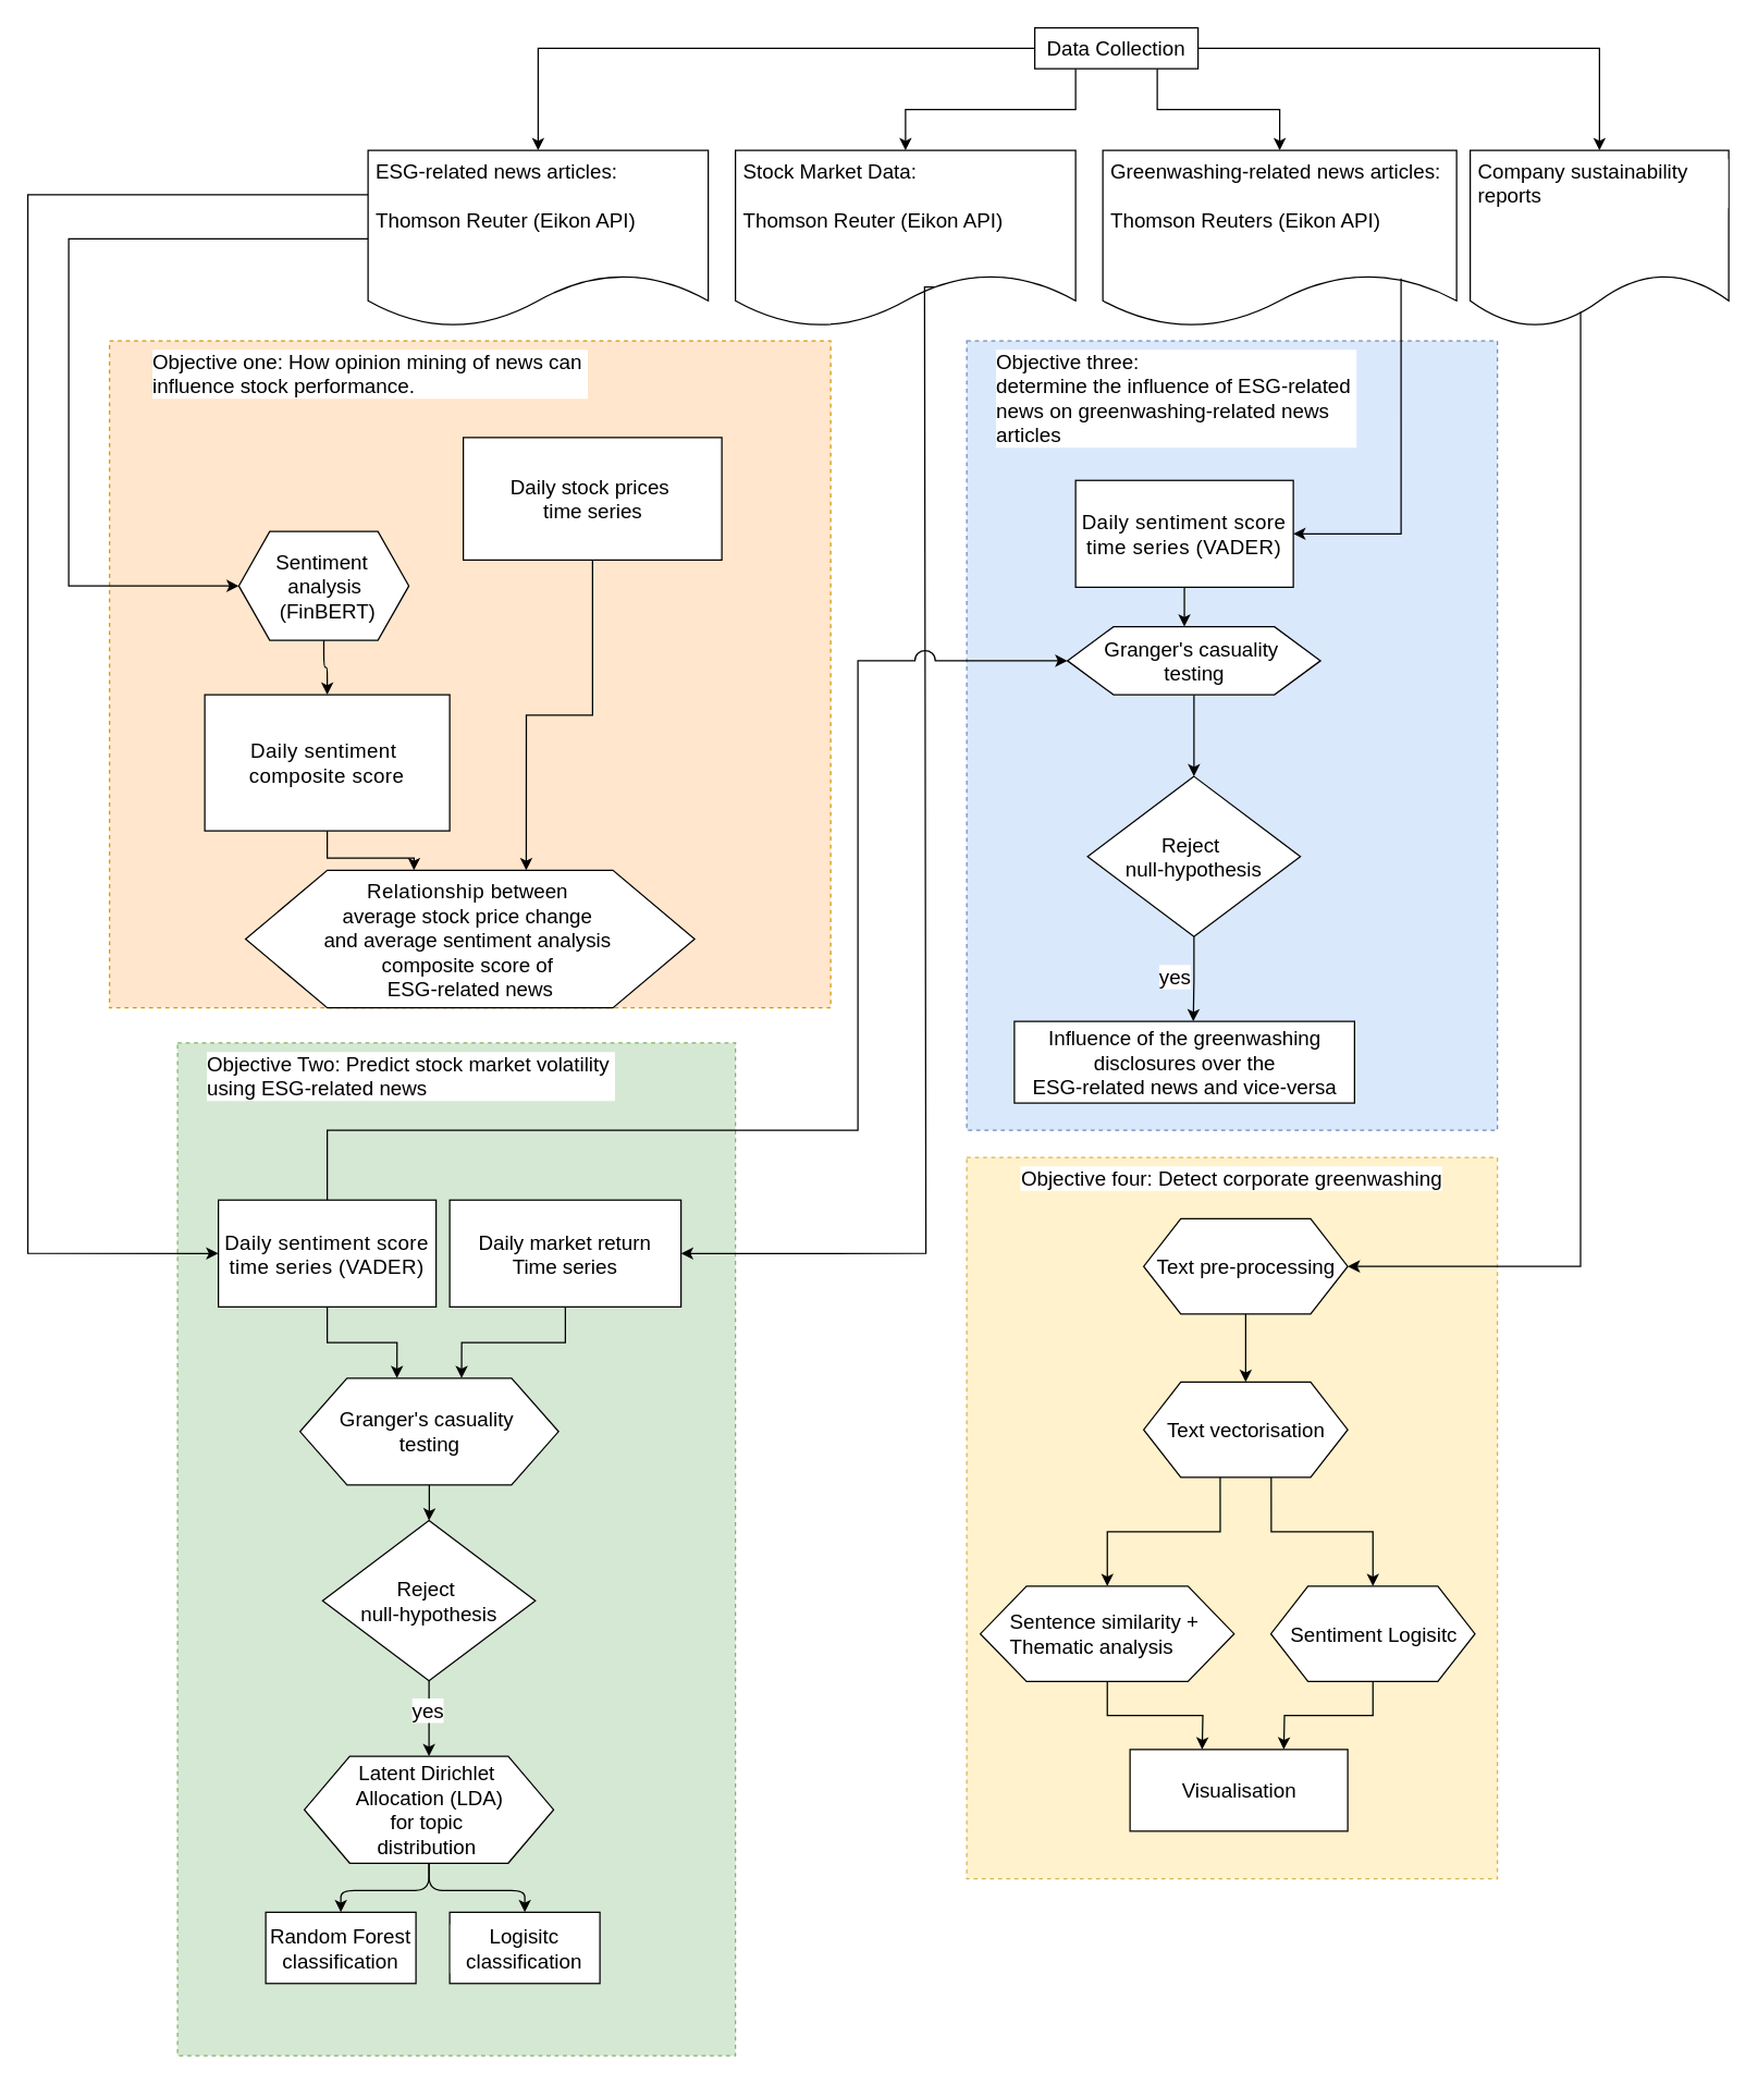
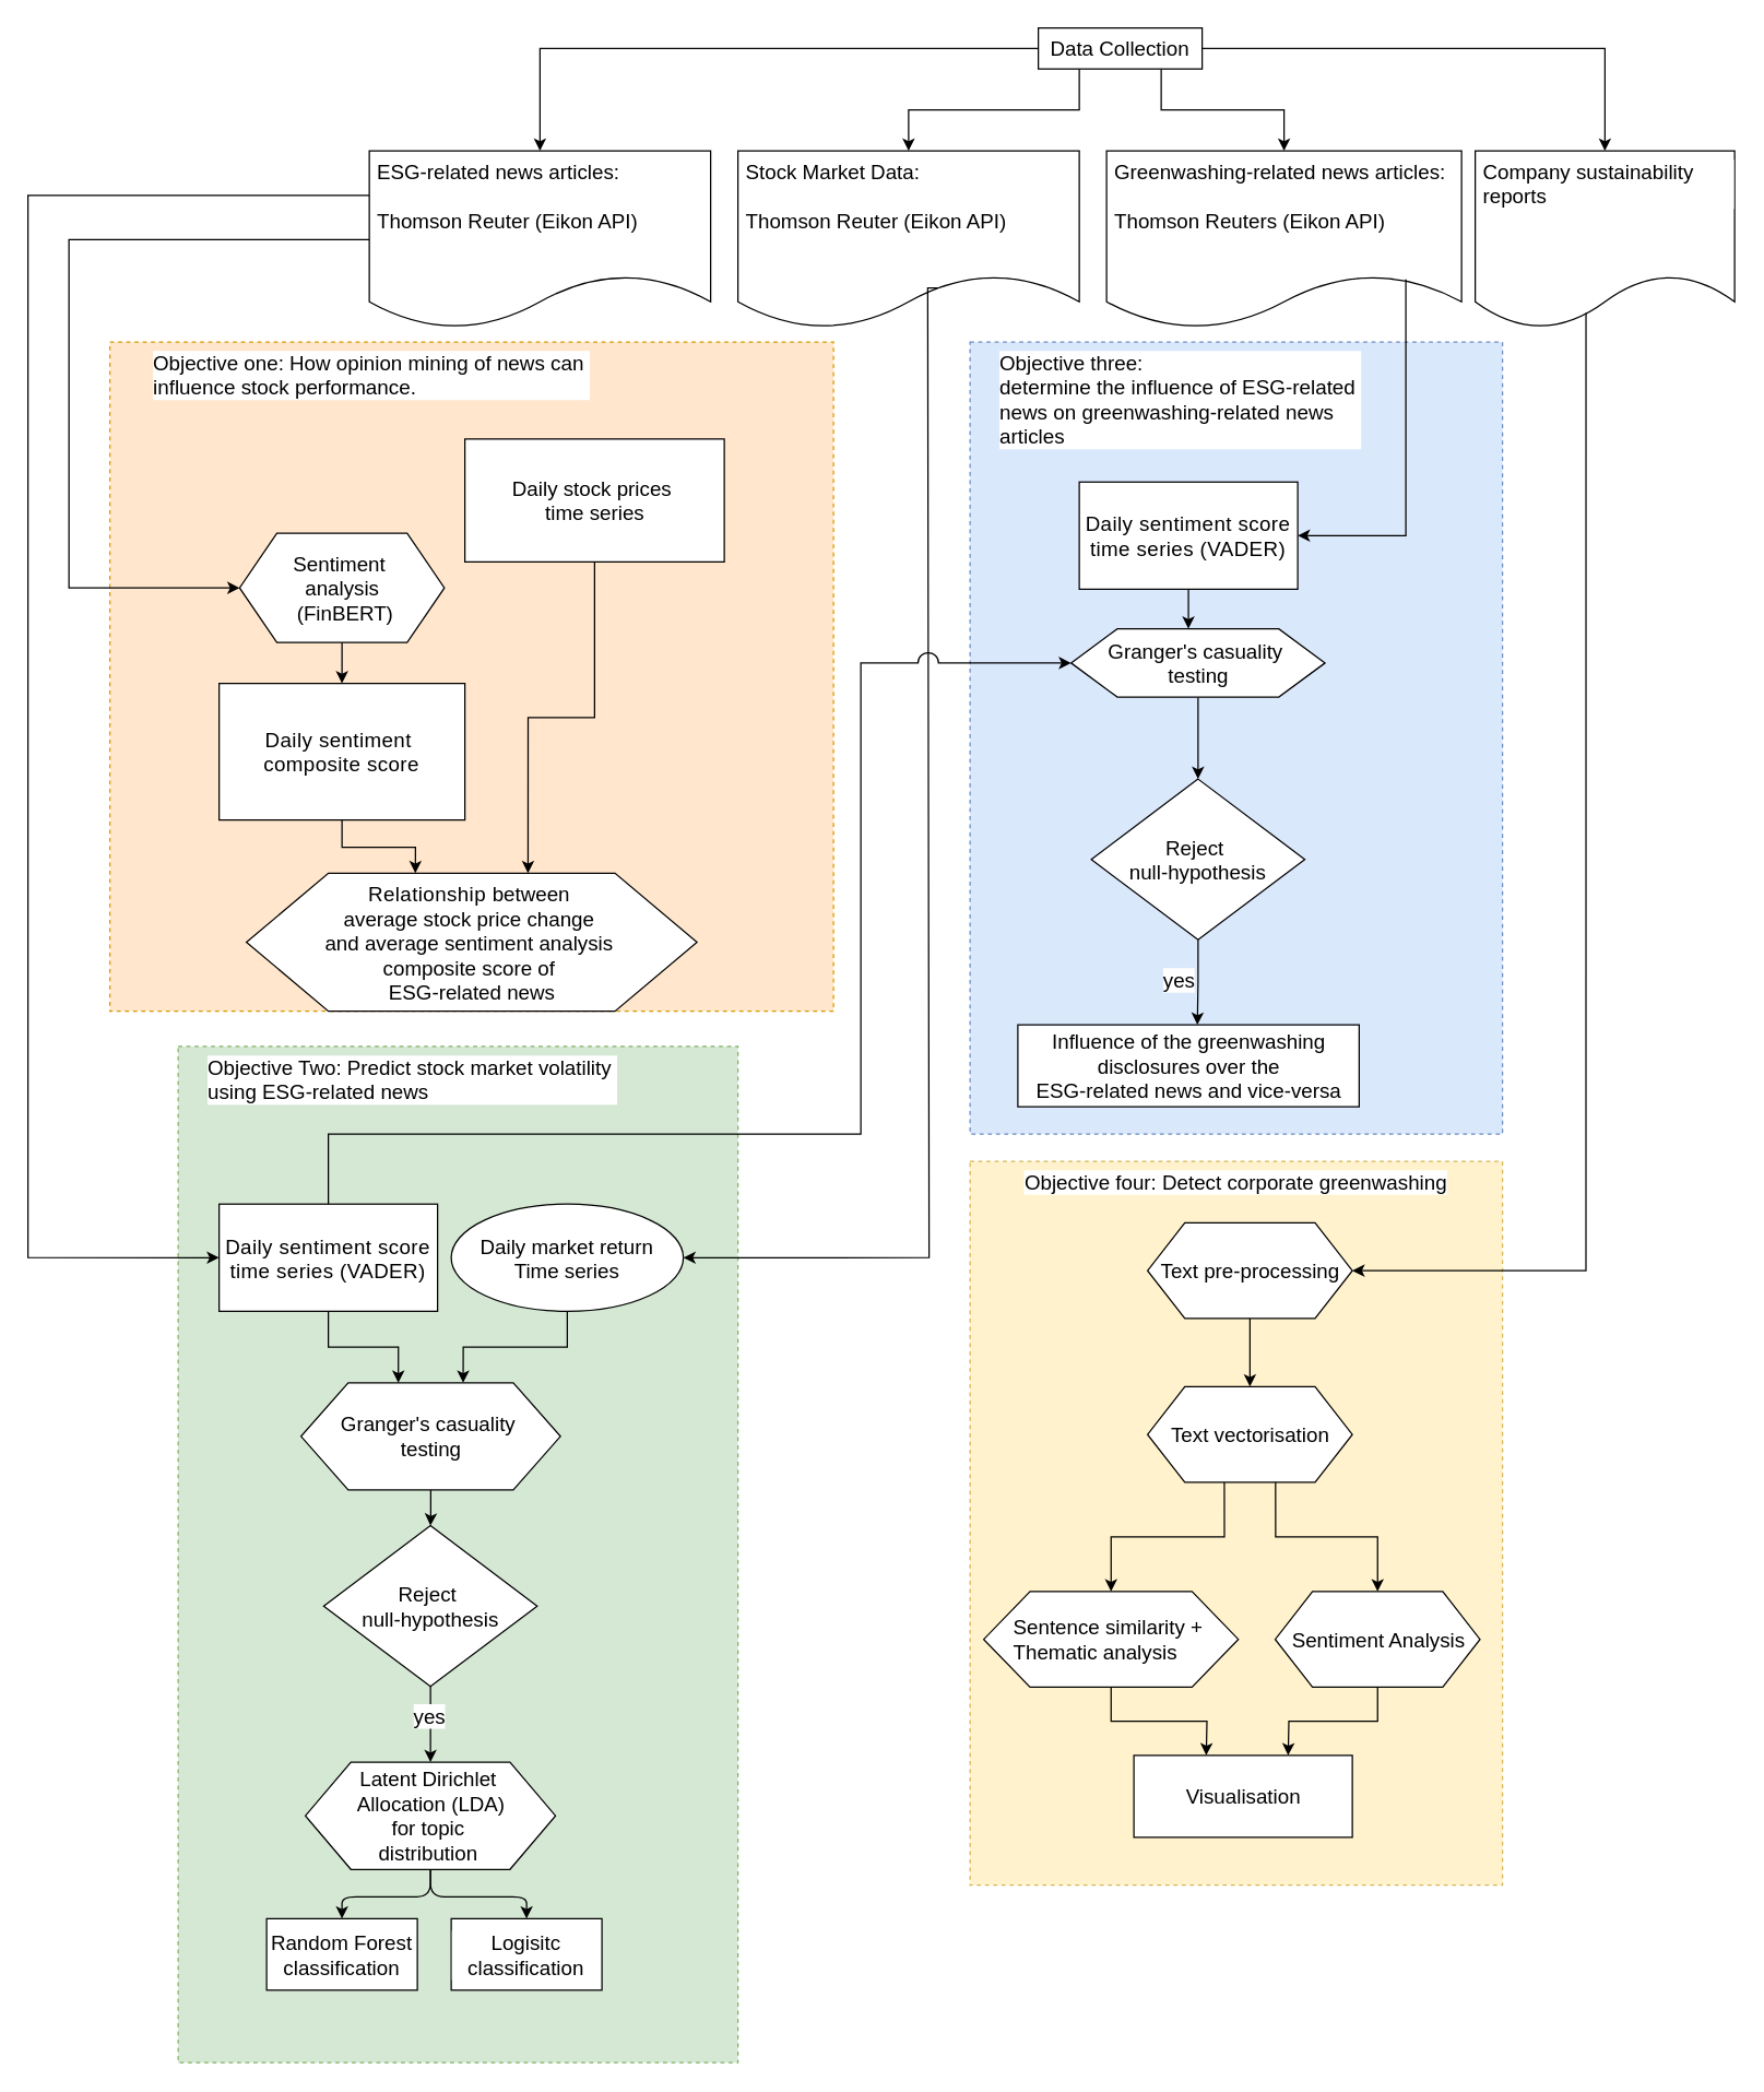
- <mxCell id="8" value="&lt;span style=&quot;text-align: start; font-size: 15px;&quot;&gt;&lt;font style=&quot;font-size: 15px;&quot;&gt;Sentiment&amp;nbsp;&lt;/font&gt;&lt;/span&gt;&lt;div style=&quot;font-size: 15px;&quot;&gt;&lt;span style=&quot;text-align: start; font-size: 15px;&quot;&gt;&lt;font style=&quot;font-size: 15px;&quot;&gt;analysis&lt;/font&gt;&lt;/span&gt;&lt;div style=&quot;font-size: 15px;&quot;&gt;&lt;span style=&quot;text-align: start; font-size: 15px;&quot;&gt;&lt;font style=&quot;font-size: 15px;&quot;&gt;&amp;nbsp;(FinBERT)&lt;br&gt;&lt;/font&gt;&lt;/span&gt;&lt;/div&gt;&lt;/div&gt;" style="verticalLabelPosition=middle;verticalAlign=middle;html=1;shape=hexagon;perimeter=hexagonPerimeter2;arcSize=6;size=0.182;labelPosition=center;align=center;rounded=0;fontColor=#000000;labelBackgroundColor=default;fontSize=15;" parent="1" vertex="1"><mxGeometry x="175" y="390" width="125" height="80" as="geometry" /></mxCell>
+ <mxCell id="8" value="&lt;span style=&quot;text-align: start; font-size: 15px;&quot;&gt;&lt;font style=&quot;font-size: 15px;&quot;&gt;Sentiment&amp;nbsp;&lt;/font&gt;&lt;/span&gt;&lt;div style=&quot;font-size: 15px;&quot;&gt;&lt;span style=&quot;text-align: start; font-size: 15px;&quot;&gt;&lt;font style=&quot;font-size: 15px;&quot;&gt;analysis&lt;/font&gt;&lt;/span&gt;&lt;div style=&quot;font-size: 15px;&quot;&gt;&lt;span style=&quot;text-align: start; font-size: 15px;&quot;&gt;&lt;font style=&quot;font-size: 15px;&quot;&gt;&amp;nbsp;(FinBERT)&lt;br&gt;&lt;/font&gt;&lt;/span&gt;&lt;/div&gt;&lt;/div&gt;" style="verticalLabelPosition=middle;verticalAlign=middle;html=1;shape=hexagon;perimeter=hexagonPerimeter2;arcSize=6;size=0.182;labelPosition=center;align=center;rounded=0;fontColor=#000000;labelBackgroundColor=default;fontSize=15;" parent="1" vertex="1"><mxGeometry x="175" y="390" width="150" height="80" as="geometry" /></mxCell>
- <mxCell id="10" value="&lt;div style=&quot;font-size: 15px;&quot;&gt;&lt;font style=&quot;font-size: 15px;&quot;&gt;&lt;span style=&quot;font-size: 15px; letter-spacing: 0.32px;&quot;&gt;Daily sentiment&amp;nbsp;&lt;/span&gt;&lt;/font&gt;&lt;/div&gt;&lt;div style=&quot;font-size: 15px;&quot;&gt;&lt;span style=&quot;letter-spacing: 0.32px;&quot;&gt;composite score&lt;/span&gt;&lt;br&gt;&lt;/div&gt;" style="rounded=0;whiteSpace=wrap;html=1;fontSize=15;fontColor=#000000;labelBackgroundColor=default;" parent="1" vertex="1"><mxGeometry x="150" y="510" width="180" height="100" as="geometry" /></mxCell>
+ <mxCell id="10" value="&lt;div style=&quot;font-size: 15px;&quot;&gt;&lt;font style=&quot;font-size: 15px;&quot;&gt;&lt;span style=&quot;font-size: 15px; letter-spacing: 0.32px;&quot;&gt;Daily sentiment&amp;nbsp;&lt;/span&gt;&lt;/font&gt;&lt;/div&gt;&lt;div style=&quot;font-size: 15px;&quot;&gt;&lt;span style=&quot;letter-spacing: 0.32px;&quot;&gt;composite score&lt;/span&gt;&lt;br&gt;&lt;/div&gt;" style="rounded=0;whiteSpace=wrap;html=1;fontSize=15;fontColor=#000000;labelBackgroundColor=default;" parent="1" vertex="1"><mxGeometry x="160" y="500" width="180" height="100" as="geometry" /></mxCell>
- <mxCell id="20" value="&lt;div style=&quot;font-size: 15px;&quot;&gt;&lt;span style=&quot;font-size: 15px;&quot;&gt;Daily market return&lt;/span&gt;&lt;/div&gt;&lt;div style=&quot;font-size: 15px;&quot;&gt;&lt;span style=&quot;font-size: 15px;&quot;&gt;Time series&lt;/span&gt;&lt;/div&gt;" style="rounded=0;whiteSpace=wrap;html=1;fontSize=15;fontColor=#000000;labelBackgroundColor=default;" parent="1" vertex="1"><mxGeometry x="330" y="881.28" width="170.01" height="78.5" as="geometry" /></mxCell>
+ <mxCell id="20" value="&lt;div style=&quot;font-size: 15px;&quot;&gt;&lt;span style=&quot;font-size: 15px;&quot;&gt;Daily market return&lt;/span&gt;&lt;/div&gt;&lt;div style=&quot;font-size: 15px;&quot;&gt;&lt;span style=&quot;font-size: 15px;&quot;&gt;Time series&lt;/span&gt;&lt;/div&gt;" style="ellipse;whiteSpace=wrap;html=1;fontSize=15;fontColor=#000000;labelBackgroundColor=default;" parent="1" vertex="1"><mxGeometry x="330" y="881.28" width="170.01" height="78.5" as="geometry" /></mxCell>
- <mxCell id="56" value="&lt;div style=&quot;text-align: start; font-size: 15px;&quot;&gt;&lt;span style=&quot;font-size: 15px;&quot;&gt;Sentiment Logisitc&lt;/span&gt;&lt;/div&gt;" style="verticalLabelPosition=middle;verticalAlign=middle;html=1;shape=hexagon;perimeter=hexagonPerimeter2;arcSize=6;size=0.182;labelPosition=center;align=center;rounded=0;fontColor=#000000;labelBackgroundColor=default;fontSize=15;" parent="40" vertex="1"><mxGeometry x="933.5" y="1165" width="150" height="70" as="geometry" /></mxCell>
+ <mxCell id="56" value="&lt;div style=&quot;text-align: start; font-size: 15px;&quot;&gt;&lt;span style=&quot;font-size: 15px;&quot;&gt;Sentiment Analysis&lt;/span&gt;&lt;/div&gt;" style="verticalLabelPosition=middle;verticalAlign=middle;html=1;shape=hexagon;perimeter=hexagonPerimeter2;arcSize=6;size=0.182;labelPosition=center;align=center;rounded=0;fontColor=#000000;labelBackgroundColor=default;fontSize=15;" parent="40" vertex="1"><mxGeometry x="933.5" y="1165" width="150" height="70" as="geometry" /></mxCell>
